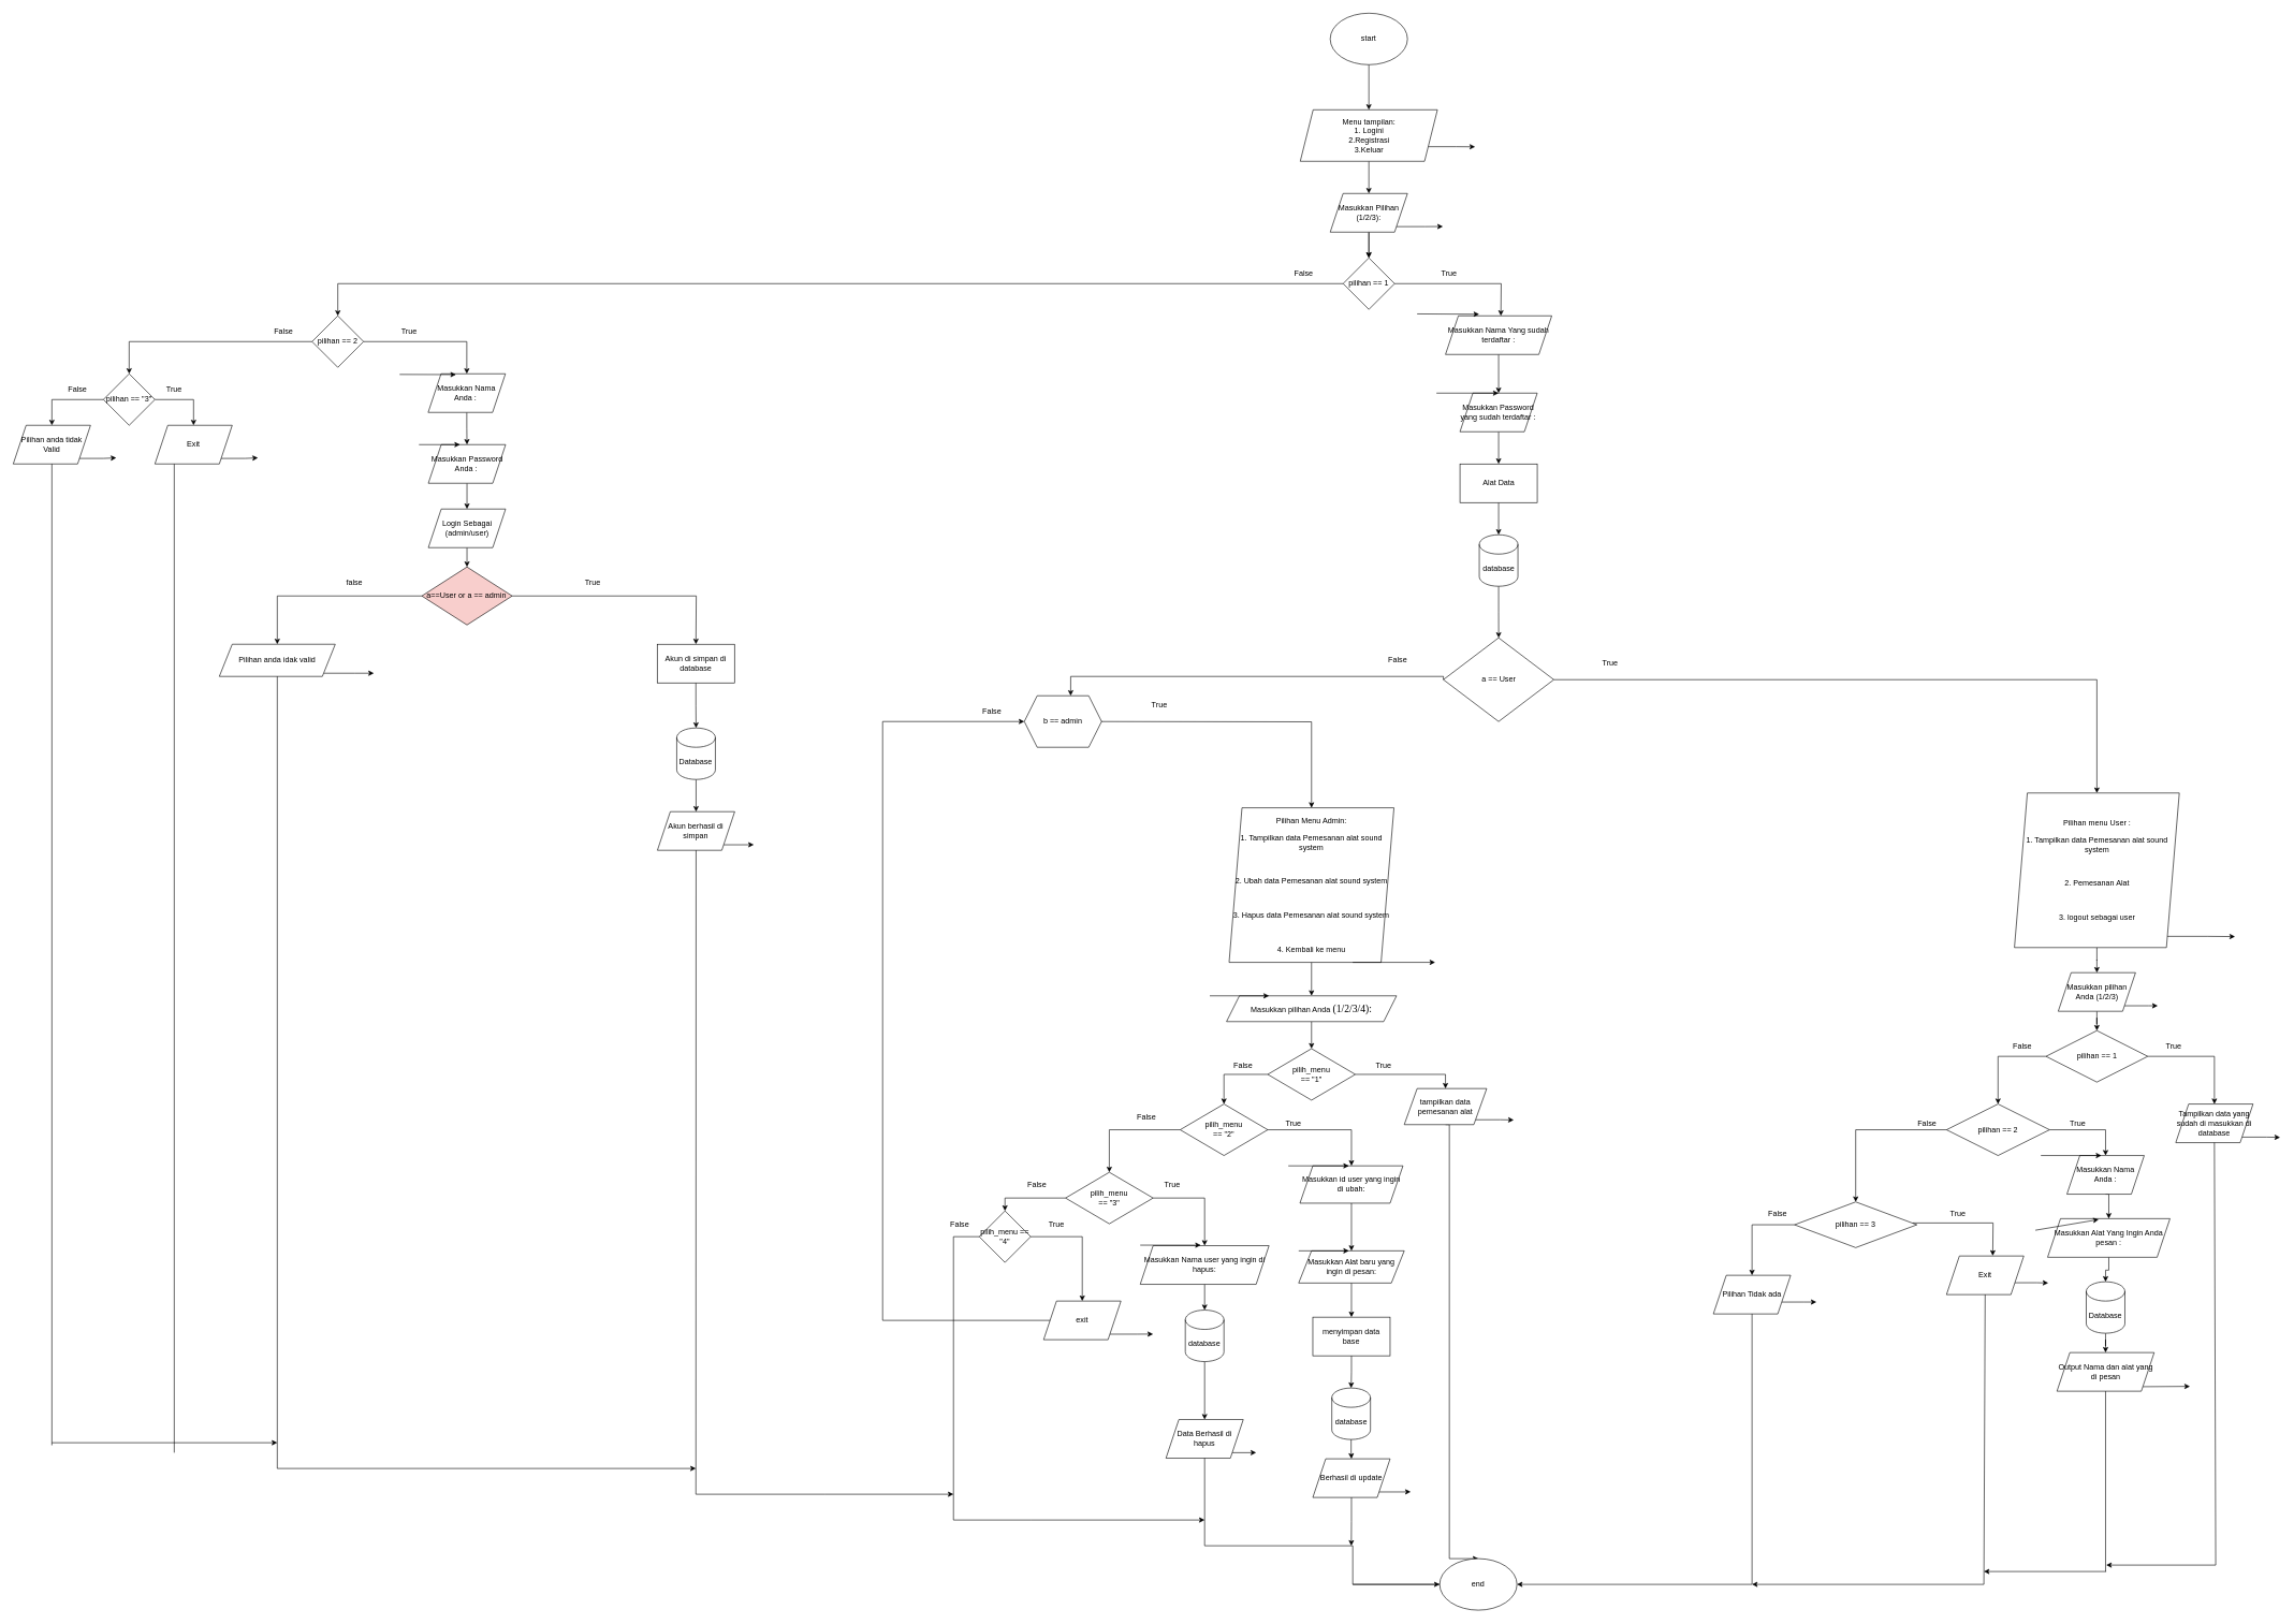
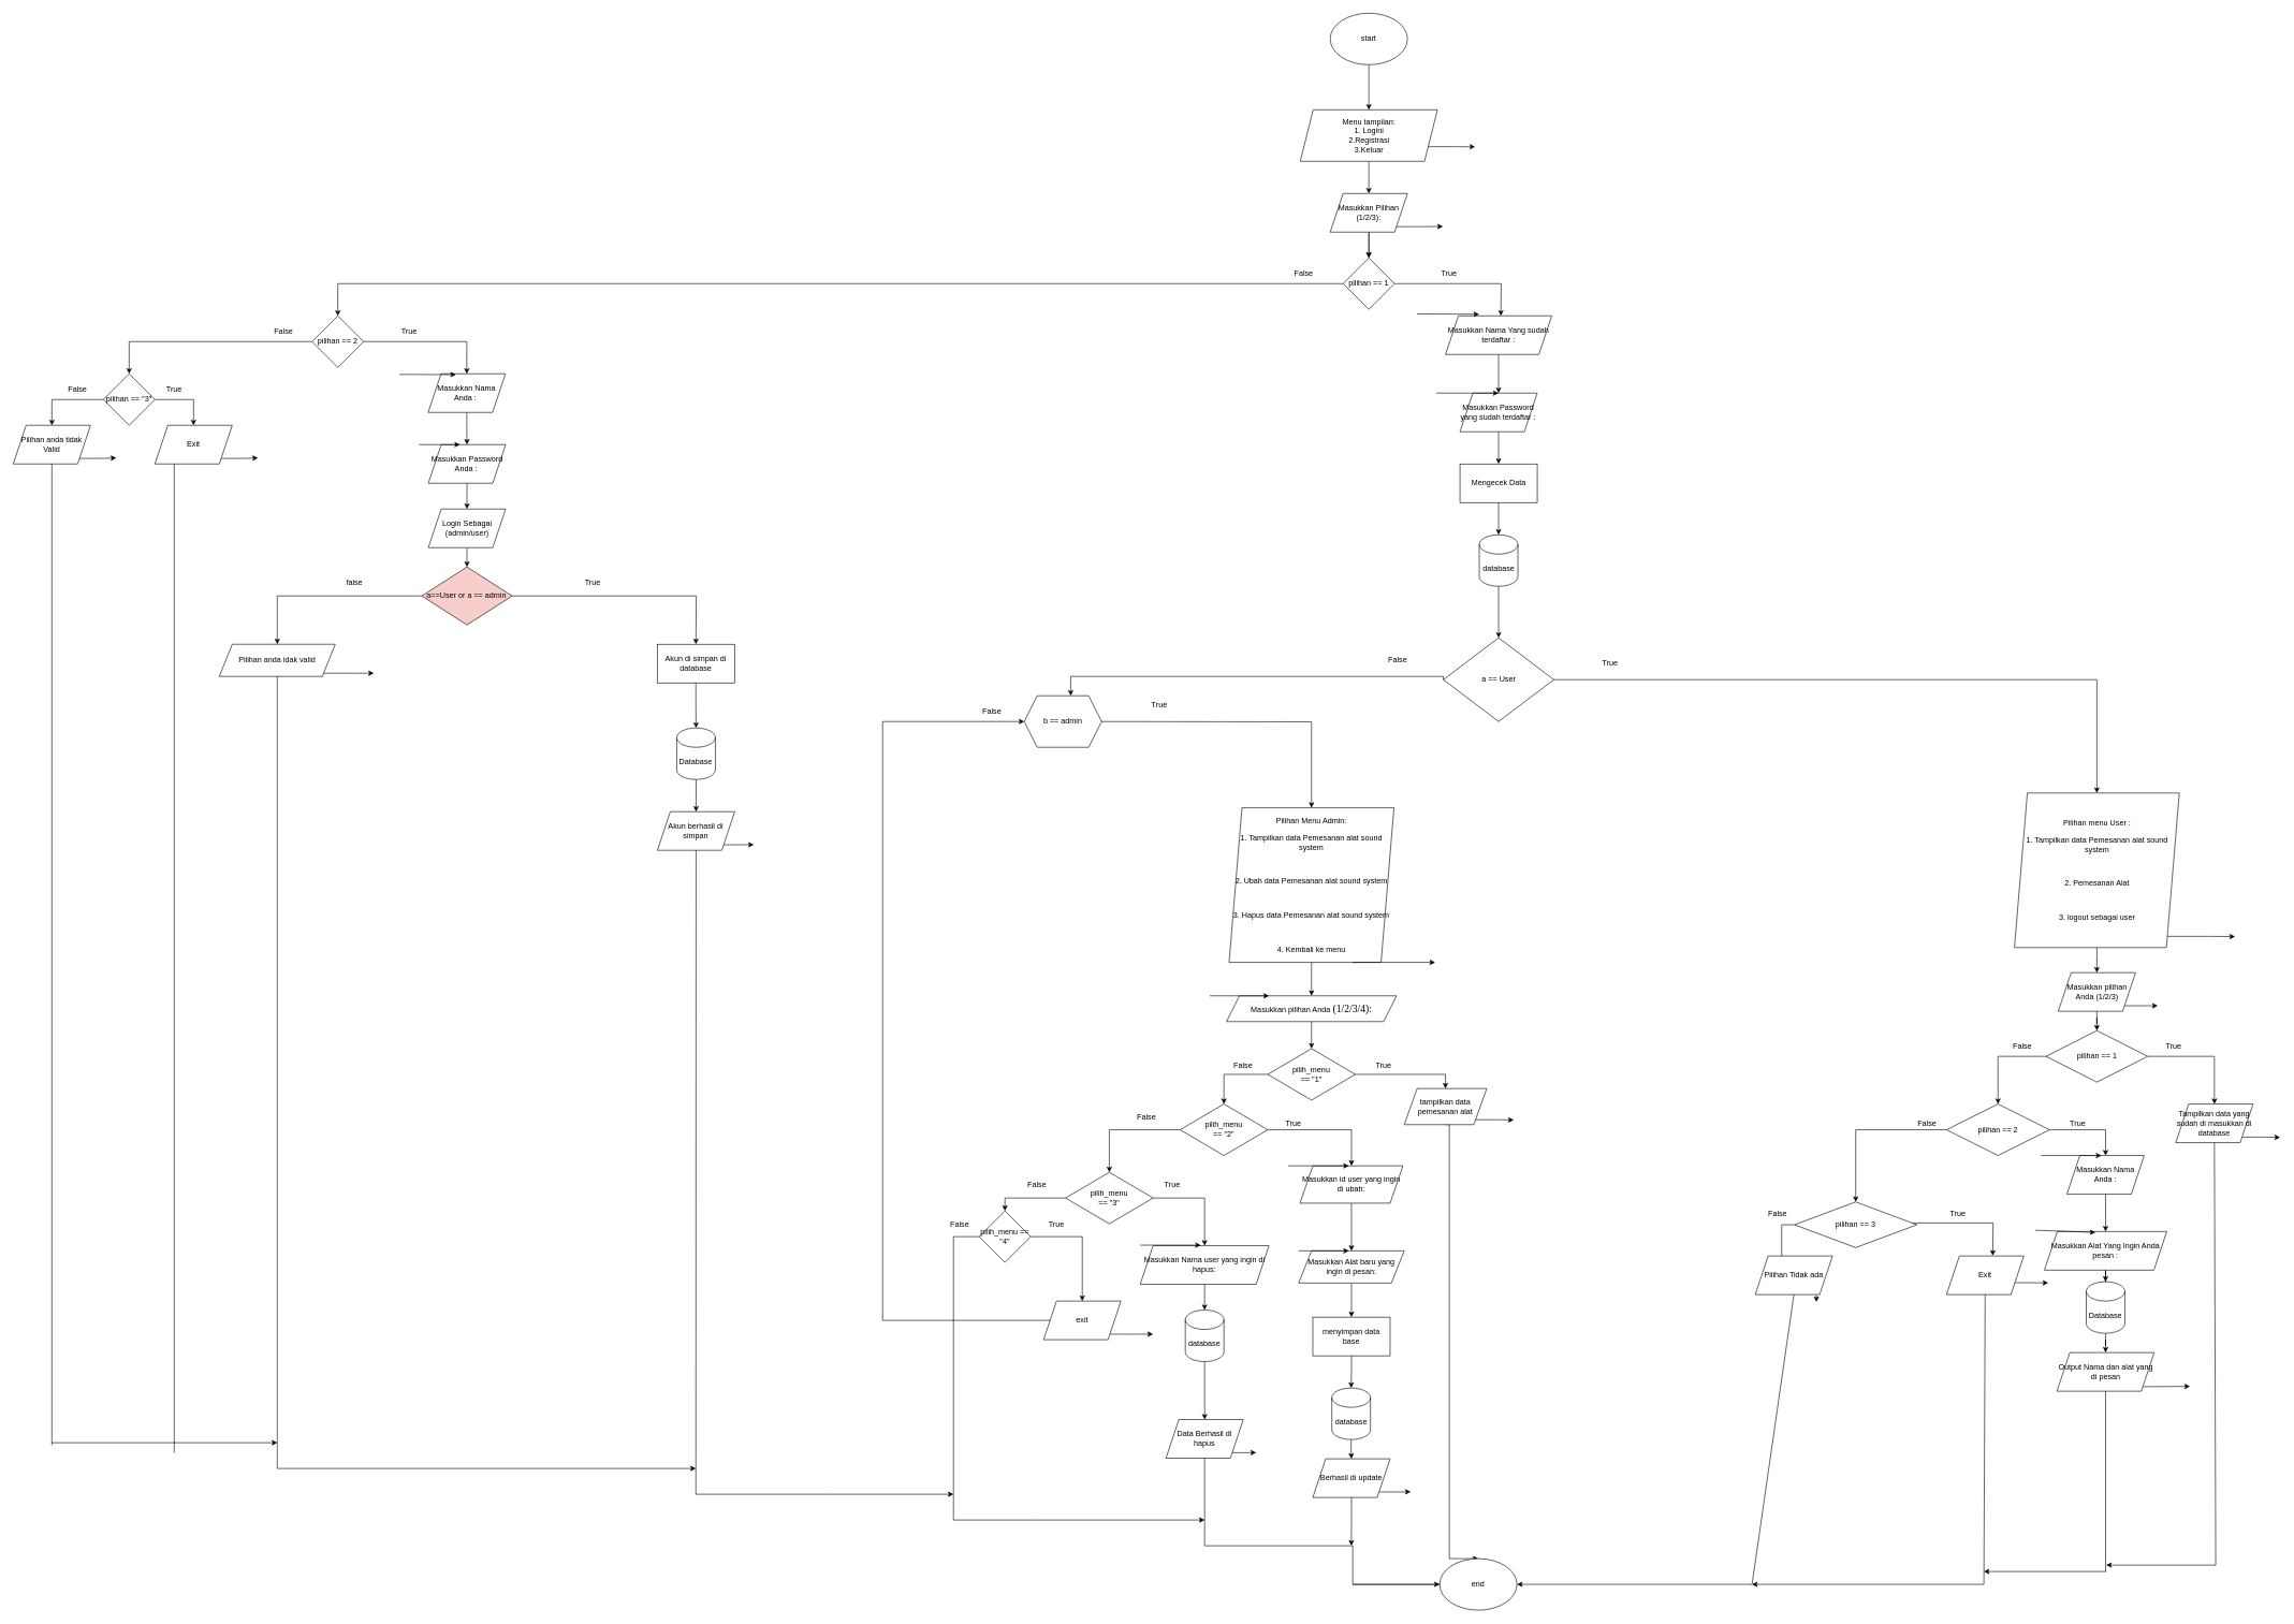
- <mxCell id="76" value="Alat Data" style="rounded=0;whiteSpace=wrap;html=1;" vertex="1" parent="1"><mxGeometry x="2266.5" y="720" width="120" height="60" as="geometry" /></mxCell>
+ <mxCell id="76" value="Mengecek Data" style="rounded=0;whiteSpace=wrap;html=1;" vertex="1" parent="1"><mxGeometry x="2266.5" y="720" width="120" height="60" as="geometry" /></mxCell>
- <mxCell id="51" value="Masukkan Alat Yang Ingin Anda pesan :" style="shape=parallelogram;perimeter=parallelogramPerimeter;whiteSpace=wrap;html=1;fixedSize=1;" parent="1" vertex="1"><mxGeometry x="3179" y="1892" width="190" height="60" as="geometry" /></mxCell>
+ <mxCell id="51" value="Masukkan Alat Yang Ingin Anda pesan :" style="shape=parallelogram;perimeter=parallelogramPerimeter;whiteSpace=wrap;html=1;fixedSize=1;" parent="1" vertex="1"><mxGeometry x="3174" y="1912" width="190" height="60" as="geometry" /></mxCell>
- <mxCell id="97" value="Pilihan Tidak ada" style="shape=parallelogram;perimeter=parallelogramPerimeter;whiteSpace=wrap;html=1;fixedSize=1;" vertex="1" parent="1"><mxGeometry x="2660" y="1980" width="120" height="60" as="geometry" /></mxCell>
+ <mxCell id="97" value="Pilihan Tidak ada" style="shape=parallelogram;perimeter=parallelogramPerimeter;whiteSpace=wrap;html=1;fixedSize=1;" vertex="1" parent="1"><mxGeometry x="2725" y="1950" width="120" height="60" as="geometry" /></mxCell>
